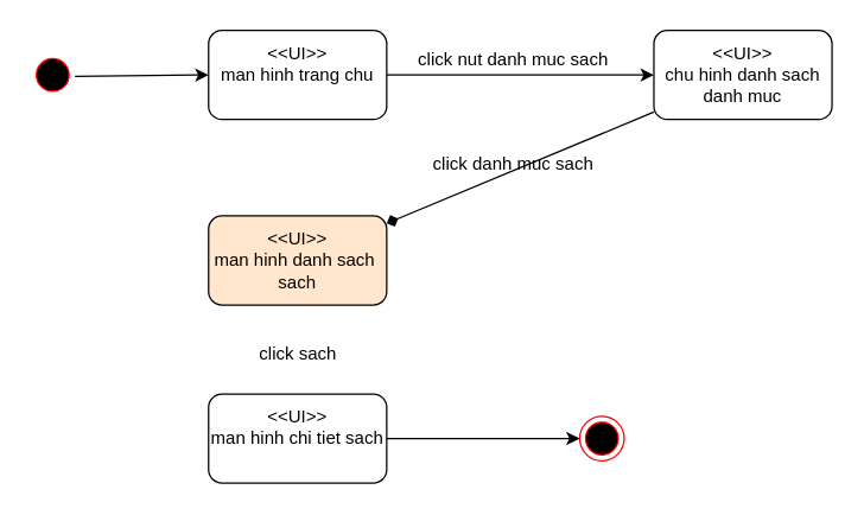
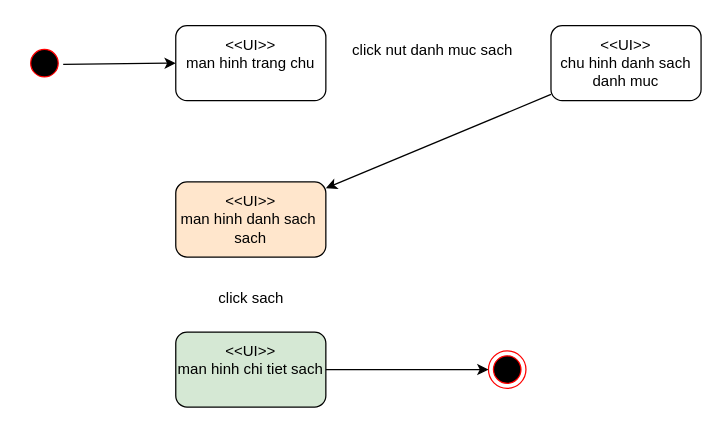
- <mxCell id="4" value="" style="endArrow=classic;html=1;rounded=0;exitX=1;exitY=0.5;exitDx=0;exitDy=0;" edge="1" parent="1" source="3" target="5"><mxGeometry width="50" height="50" relative="1" as="geometry"><mxPoint x="180" y="185" as="sourcePoint" /><mxPoint x="380" y="50" as="targetPoint" /></mxGeometry></mxCell>
- <mxCell id="9" value="click danh muc sach" style="text;html=1;align=center;verticalAlign=middle;resizable=0;points=[];autosize=1;strokeColor=none;fillColor=none;" vertex="1" parent="1"><mxGeometry x="280" y="95" width="130" height="30" as="geometry" /></mxCell>
- <mxCell id="7" value="" style="endArrow=diamond;html=1;rounded=0;" edge="1" parent="1" source="5" target="8"><mxGeometry width="50" height="50" relative="1" as="geometry"><mxPoint x="360" y="225" as="sourcePoint" /><mxPoint x="500" y="145" as="targetPoint" /></mxGeometry></mxCell>
+ <mxCell id="7" value="" style="endArrow=classic;html=1;rounded=0;" edge="1" parent="1" source="5" target="8"><mxGeometry width="50" height="50" relative="1" as="geometry"><mxPoint x="360" y="225" as="sourcePoint" /><mxPoint x="500" y="145" as="targetPoint" /></mxGeometry></mxCell>
- <mxCell id="10" value="&amp;lt;&amp;lt;UI&amp;gt;&amp;gt;&lt;div&gt;man hinh chi tiet sach&lt;/div&gt;&lt;div&gt;&lt;br&gt;&lt;/div&gt;" style="rounded=1;whiteSpace=wrap;html=1;" vertex="1" parent="1"><mxGeometry x="140" y="265" width="120" height="60" as="geometry" /></mxCell>
+ <mxCell id="10" value="&amp;lt;&amp;lt;UI&amp;gt;&amp;gt;&lt;div&gt;man hinh chi tiet sach&lt;/div&gt;&lt;div&gt;&lt;br&gt;&lt;/div&gt;" style="rounded=1;whiteSpace=wrap;html=1;fillColor=#d5e8d4;" vertex="1" parent="1"><mxGeometry x="140" y="265" width="120" height="60" as="geometry" /></mxCell>
